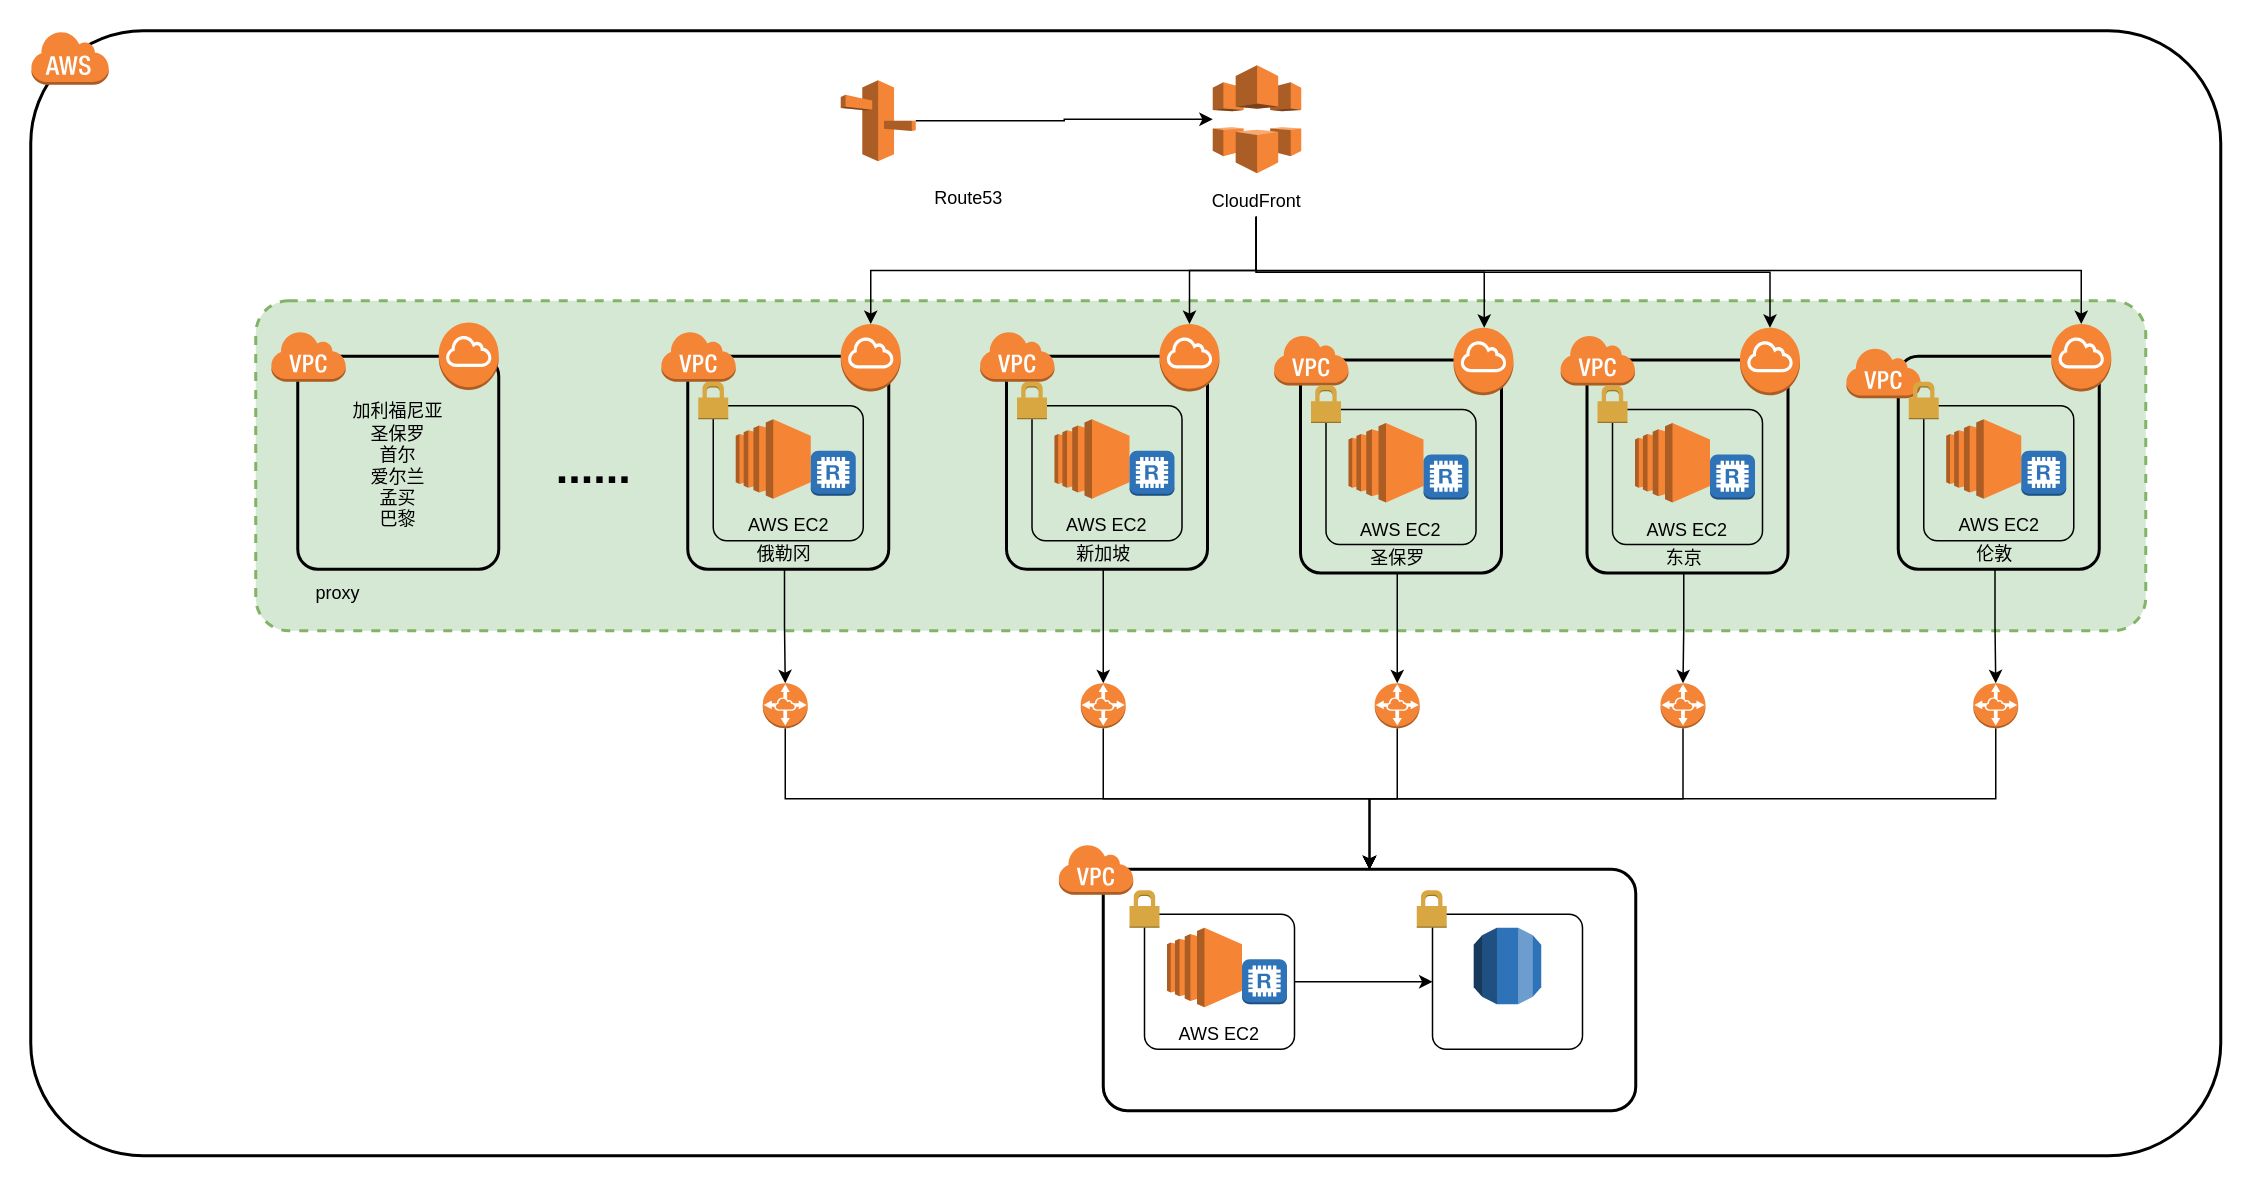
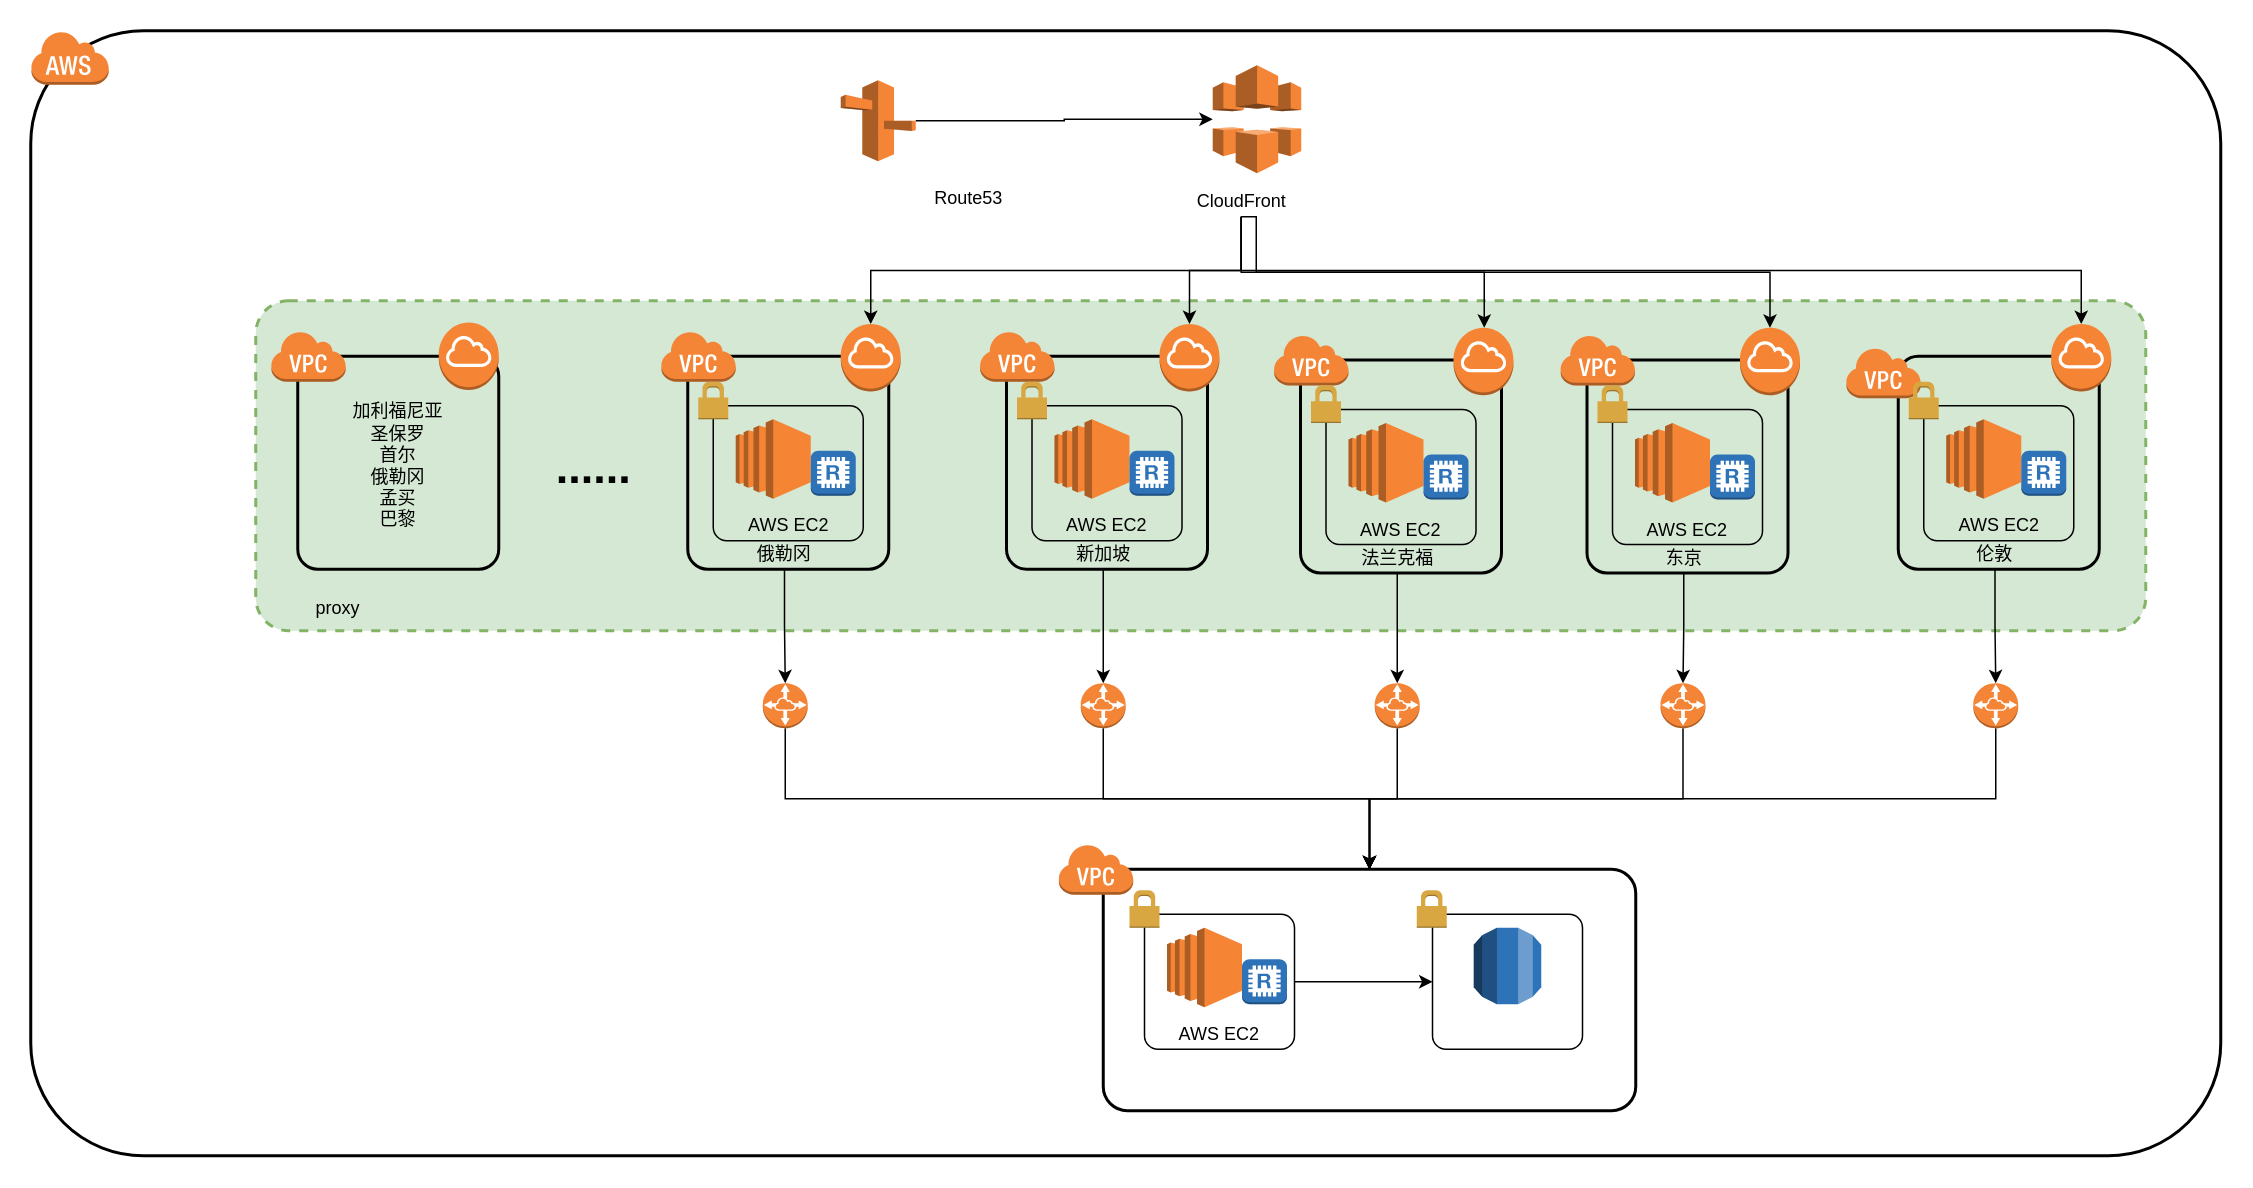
- <mxCell id="91" value="CloudFront" style="text;html=1;strokeColor=none;fillColor=none;align=center;verticalAlign=middle;whiteSpace=wrap;rounded=0;" parent="1" vertex="1"><mxGeometry x="804.5" y="124" width="65" height="20" as="geometry" /></mxCell>
+ <mxCell id="91" value="CloudFront" style="text;html=1;strokeColor=none;fillColor=none;align=center;verticalAlign=middle;whiteSpace=wrap;rounded=0;" parent="1" vertex="1"><mxGeometry x="794.5" y="124" width="65" height="20" as="geometry" /></mxCell>
- <mxCell id="80" value="加利福尼亚&lt;br&gt;圣保罗&lt;br&gt;首尔&lt;br&gt;爱尔兰&lt;br&gt;孟买&lt;br&gt;巴黎" style="text;html=1;strokeColor=none;fillColor=none;align=center;verticalAlign=middle;whiteSpace=wrap;rounded=0;" parent="1" vertex="1"><mxGeometry x="220" y="250" width="90" height="120" as="geometry" /></mxCell>
+ <mxCell id="80" value="加利福尼亚&lt;br&gt;圣保罗&lt;br&gt;首尔&lt;br&gt;俄勒冈&lt;br&gt;孟买&lt;br&gt;巴黎" style="text;html=1;strokeColor=none;fillColor=none;align=center;verticalAlign=middle;whiteSpace=wrap;rounded=0;" parent="1" vertex="1"><mxGeometry x="220" y="250" width="90" height="120" as="geometry" /></mxCell>
- <mxCell id="44" value="圣保罗" style="text;html=1;strokeColor=none;fillColor=none;align=center;verticalAlign=middle;whiteSpace=wrap;rounded=0;" parent="1" vertex="1"><mxGeometry x="898.5" y="361.5" width="65" height="20" as="geometry" /></mxCell>
+ <mxCell id="44" value="法兰克福" style="text;html=1;strokeColor=none;fillColor=none;align=center;verticalAlign=middle;whiteSpace=wrap;rounded=0;" parent="1" vertex="1"><mxGeometry x="898.5" y="361.5" width="65" height="20" as="geometry" /></mxCell>
- <mxCell id="81" value="proxy" style="text;html=1;strokeColor=none;fillColor=none;align=center;verticalAlign=middle;whiteSpace=wrap;rounded=0;dashed=1;" parent="1" vertex="1"><mxGeometry x="205" y="385" width="40" height="20" as="geometry" /></mxCell>
+ <mxCell id="81" value="proxy" style="text;html=1;strokeColor=none;fillColor=none;align=center;verticalAlign=middle;whiteSpace=wrap;rounded=0;dashed=1;" parent="1" vertex="1"><mxGeometry x="205" y="395" width="40" height="20" as="geometry" /></mxCell>
